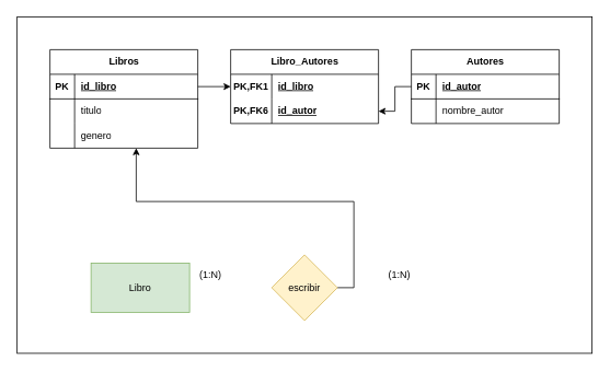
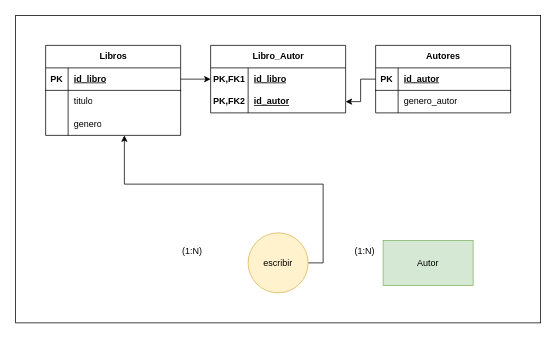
- <mxCell id="20" value="Libro_Autores" style="shape=table;startSize=30;container=1;collapsible=1;childLayout=tableLayout;fixedRows=1;rowLines=0;fontStyle=1;align=center;resizeLast=1;html=1;" vertex="1" parent="2"><mxGeometry x="260" y="40" width="180" height="90" as="geometry" /></mxCell>
+ <mxCell id="20" value="Libro_Autor" style="shape=table;startSize=30;container=1;collapsible=1;childLayout=tableLayout;fixedRows=1;rowLines=0;fontStyle=1;align=center;resizeLast=1;html=1;" vertex="1" parent="2"><mxGeometry x="260" y="40" width="180" height="90" as="geometry" /></mxCell>
- <mxCell id="25" value="PK,FK6" style="shape=partialRectangle;connectable=0;fillColor=none;top=0;left=0;bottom=0;right=0;fontStyle=1;overflow=hidden;whiteSpace=wrap;html=1;" vertex="1" parent="24"><mxGeometry width="50" height="30" as="geometry"><mxRectangle width="50" height="30" as="alternateBounds" /></mxGeometry></mxCell>
+ <mxCell id="25" value="PK,FK2" style="shape=partialRectangle;connectable=0;fillColor=none;top=0;left=0;bottom=0;right=0;fontStyle=1;overflow=hidden;whiteSpace=wrap;html=1;" vertex="1" parent="24"><mxGeometry width="50" height="30" as="geometry"><mxRectangle width="50" height="30" as="alternateBounds" /></mxGeometry></mxCell>
- <mxCell id="33" value="nombre_autor" style="shape=partialRectangle;connectable=0;fillColor=none;top=0;left=0;bottom=0;right=0;align=left;spacingLeft=6;overflow=hidden;whiteSpace=wrap;html=1;" vertex="1" parent="31"><mxGeometry x="30" width="150" height="30" as="geometry"><mxRectangle width="150" height="30" as="alternateBounds" /></mxGeometry></mxCell>
+ <mxCell id="33" value="genero_autor" style="shape=partialRectangle;connectable=0;fillColor=none;top=0;left=0;bottom=0;right=0;align=left;spacingLeft=6;overflow=hidden;whiteSpace=wrap;html=1;" vertex="1" parent="31"><mxGeometry x="30" width="150" height="30" as="geometry"><mxRectangle width="150" height="30" as="alternateBounds" /></mxGeometry></mxCell>
- <mxCell id="4" value="Libro" style="rounded=0;whiteSpace=wrap;html=1;fillColor=#d5e8d4;strokeColor=#82b366;" vertex="1" parent="2"><mxGeometry x="90" y="300" width="120" height="60" as="geometry" /></mxCell>
- <mxCell id="6" value="escribir" style="rhombus;whiteSpace=wrap;html=1;fillColor=#fff2cc;strokeColor=#d6b656;" vertex="1" parent="2"><mxGeometry x="310" y="290" width="80" height="80" as="geometry" /></mxCell>
+ <mxCell id="6" value="escribir" style="ellipse;whiteSpace=wrap;html=1;fillColor=#fff2cc;strokeColor=#d6b656;" vertex="1" parent="2"><mxGeometry x="310" y="290" width="80" height="80" as="geometry" /></mxCell>
+ <mxCell id="7" value="Autor" style="rounded=0;whiteSpace=wrap;html=1;fillColor=#d5e8d4;strokeColor=#82b366;" vertex="1" parent="2"><mxGeometry x="490" y="300" width="120" height="60" as="geometry" /></mxCell>
